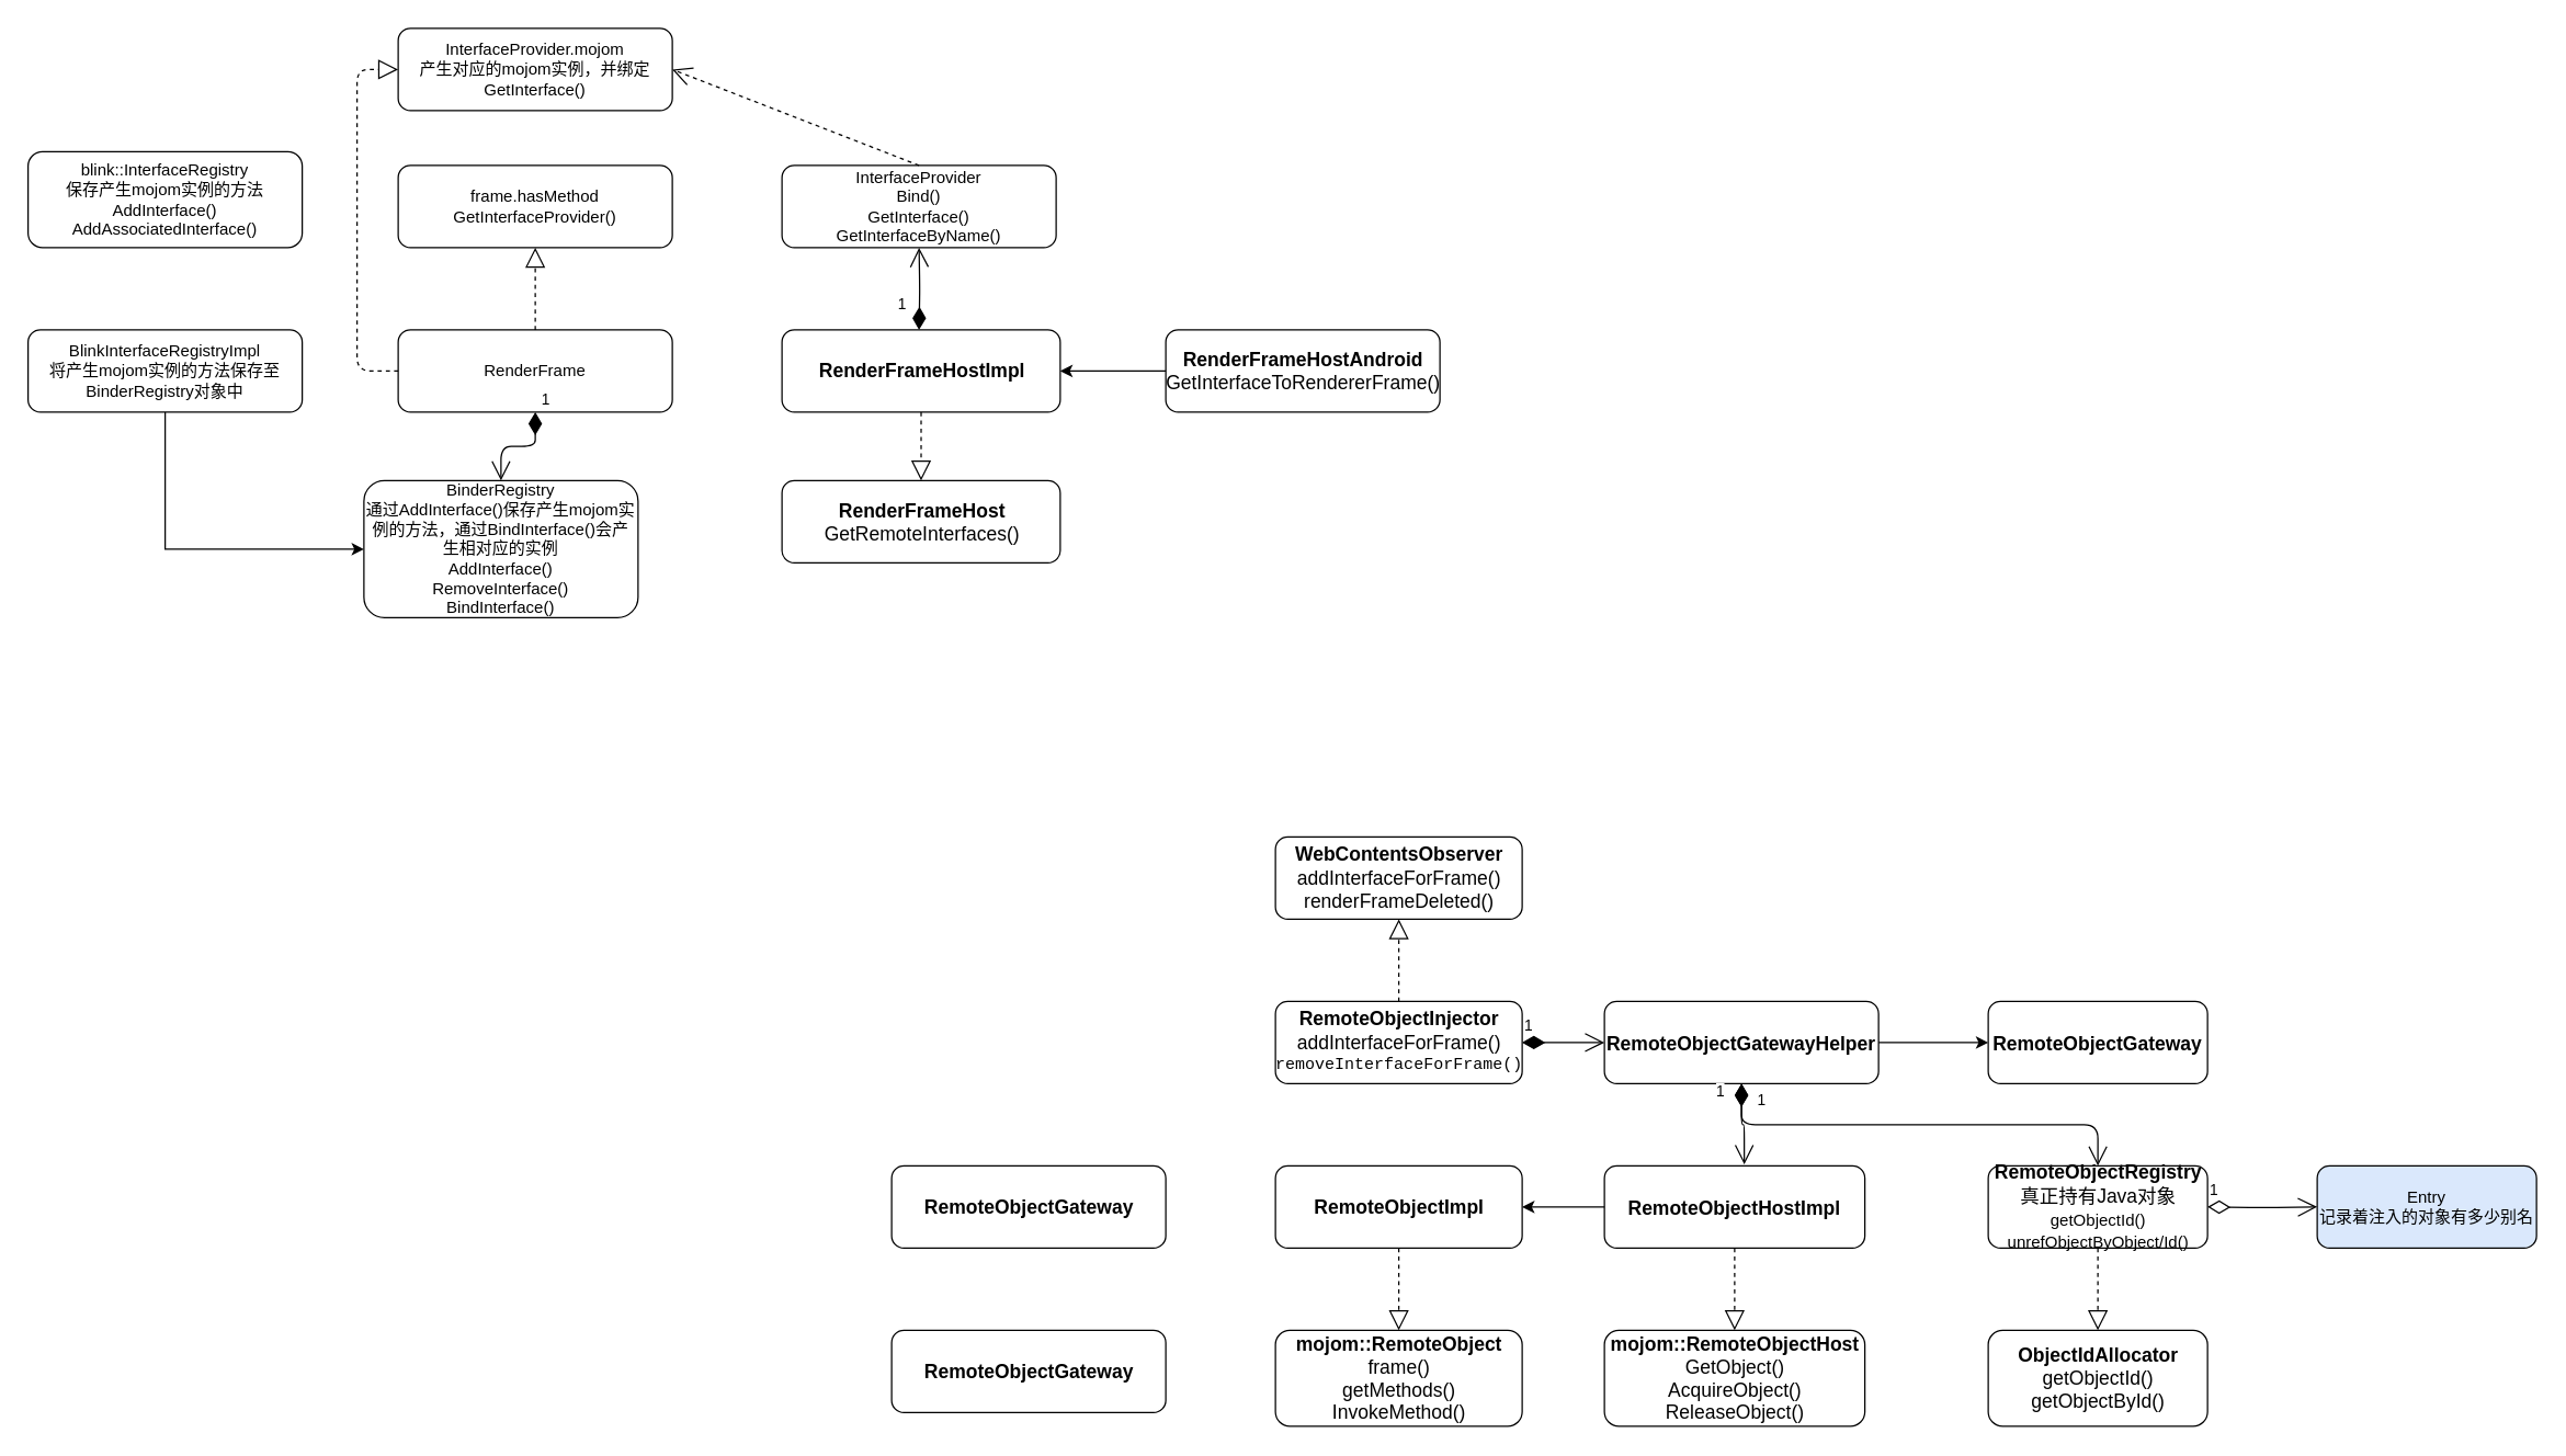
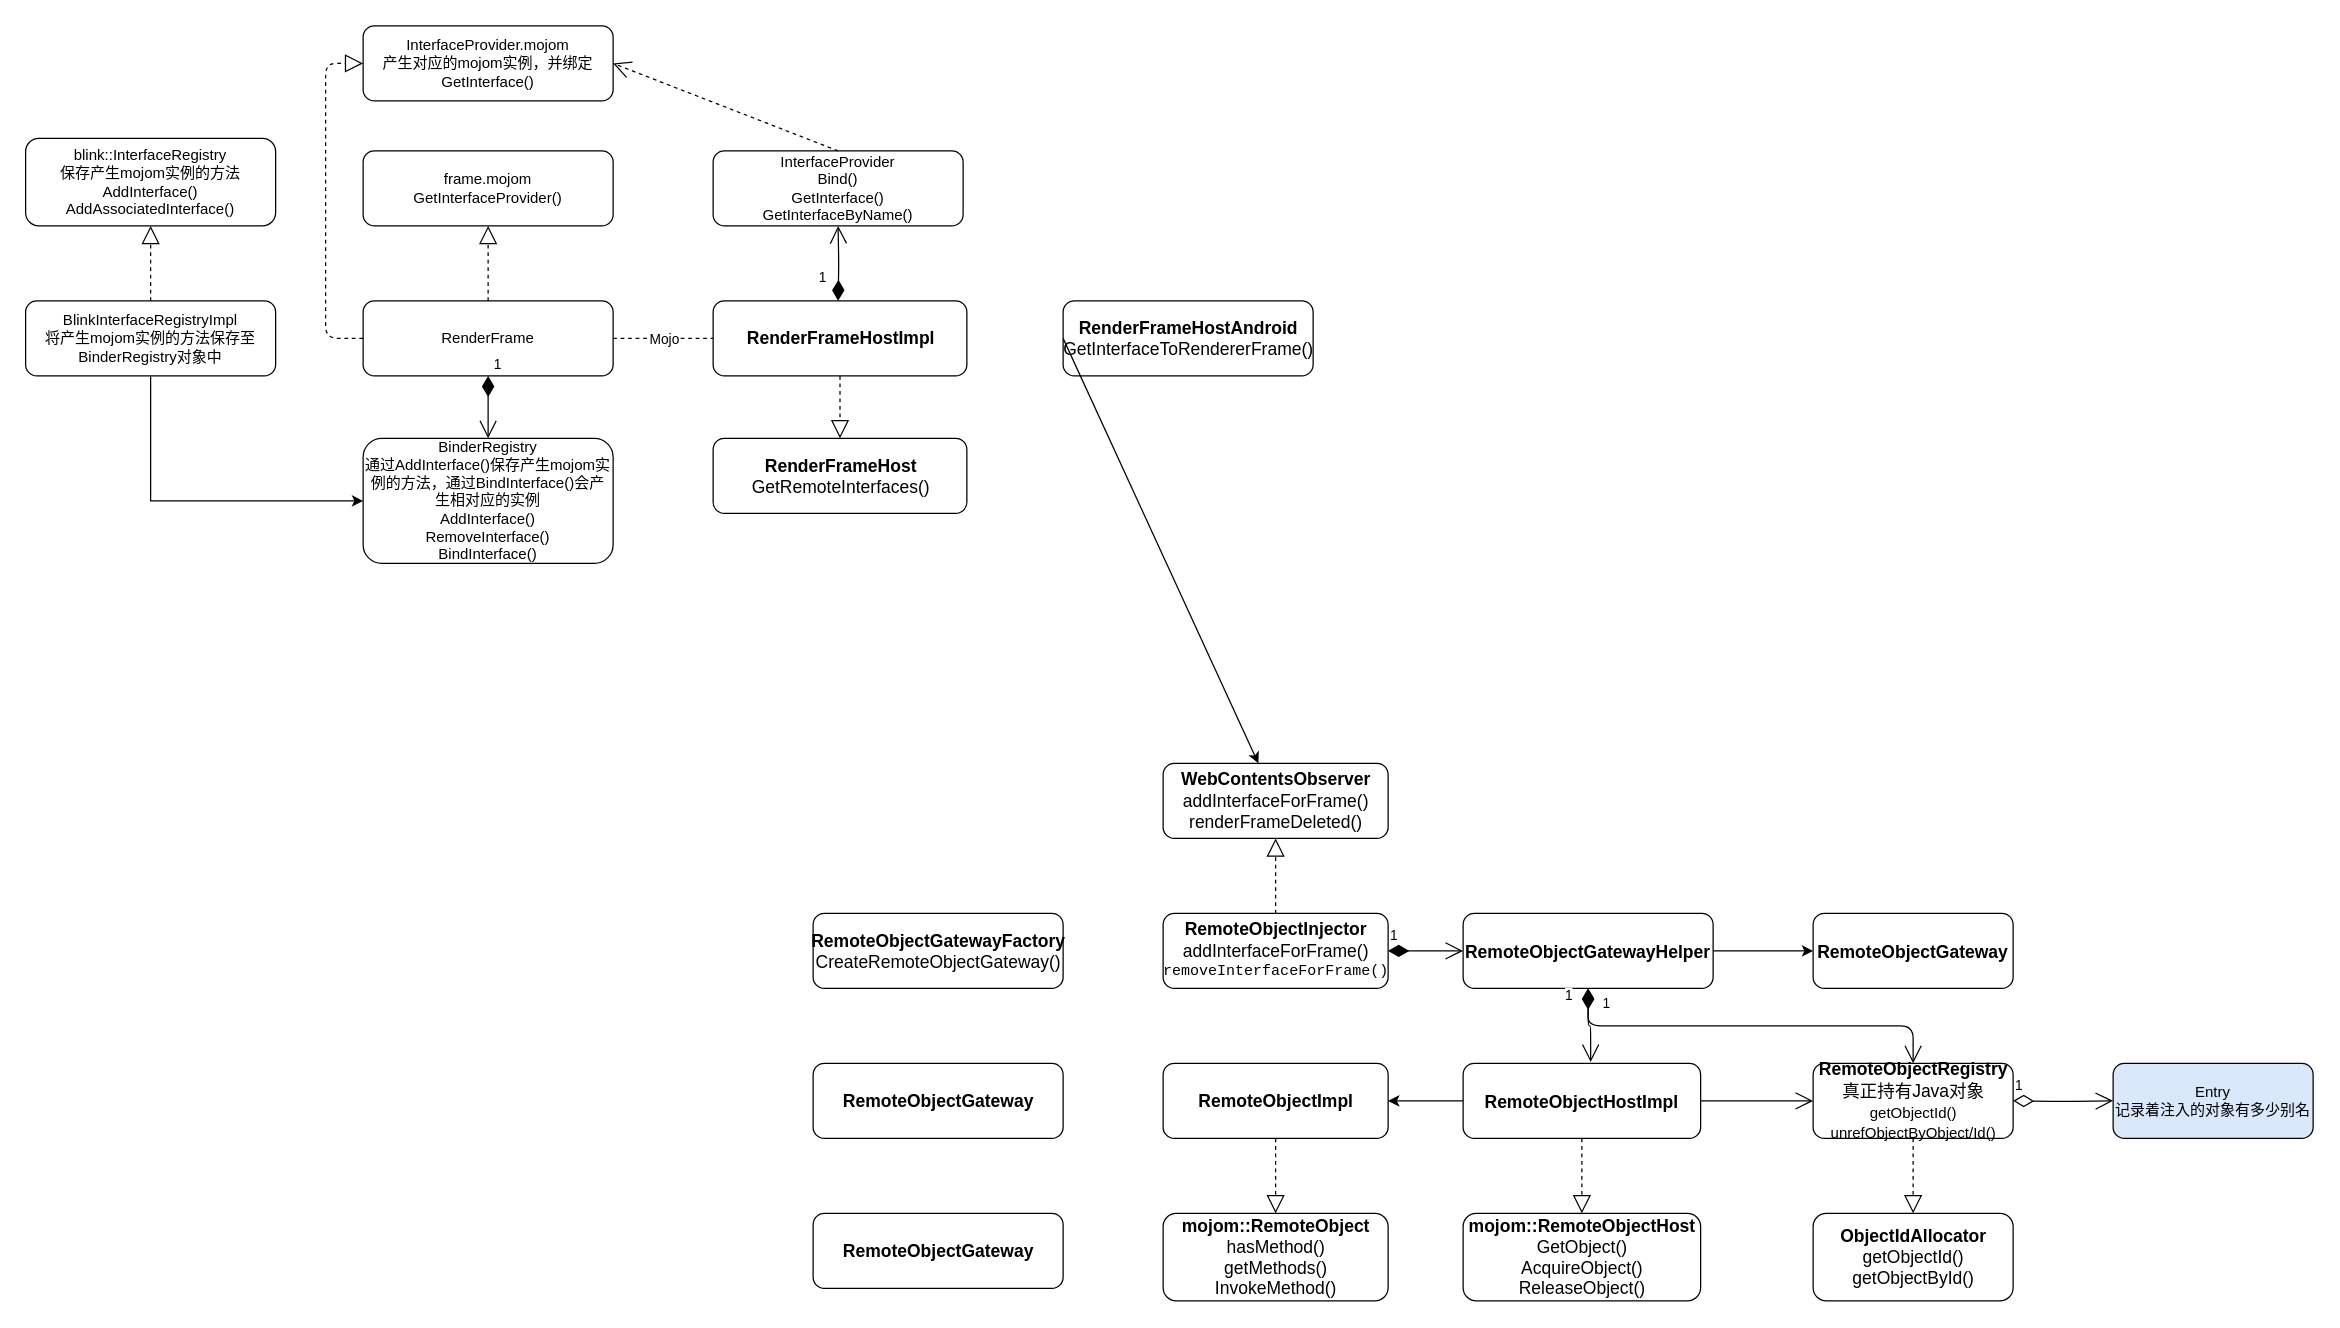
- <mxCell id="5" value="frame.hasMethod&lt;br&gt;GetInterfaceProvider()" style="rounded=1;whiteSpace=wrap;html=1;" parent="1" vertex="1"><mxGeometry x="290" y="120" width="200" height="60" as="geometry" /></mxCell>
+ <mxCell id="5" value="frame.mojom&lt;br&gt;GetInterfaceProvider()" style="rounded=1;whiteSpace=wrap;html=1;" parent="1" vertex="1"><mxGeometry x="290" y="120" width="200" height="60" as="geometry" /></mxCell>
+ <mxCell id="40" value="" style="endArrow=block;dashed=1;endFill=0;endSize=12;html=1;exitX=0.5;exitY=0;exitDx=0;exitDy=0;" parent="1" source="39" target="37" edge="1"><mxGeometry width="160" relative="1" as="geometry"><mxPoint x="70" y="210" as="sourcePoint" /><mxPoint x="230" y="210" as="targetPoint" /></mxGeometry></mxCell>
+ <mxCell id="2" style="edgeStyle=none;rounded=0;orthogonalLoop=1;jettySize=auto;html=1;exitX=1;exitY=0.5;exitDx=0;exitDy=0;entryX=0;entryY=0.5;entryDx=0;entryDy=0;endArrow=none;endFill=0;dashed=1;" parent="1" source="4" target="32" edge="1"><mxGeometry relative="1" as="geometry" /></mxCell>
+ <mxCell id="3" value="Mojo" style="edgeLabel;html=1;align=center;verticalAlign=middle;resizable=0;points=[];" parent="2" vertex="1" connectable="0"><mxGeometry x="0.075" y="-3" relative="1" as="geometry"><mxPoint x="-3" y="-3" as="offset" /></mxGeometry></mxCell>
- <mxCell id="30" style="edgeStyle=none;rounded=0;orthogonalLoop=1;jettySize=auto;html=1;exitX=0;exitY=0.5;exitDx=0;exitDy=0;entryX=1;entryY=0.5;entryDx=0;entryDy=0;" parent="1" source="31" target="32" edge="1"><mxGeometry relative="1" as="geometry" /></mxCell>
+ <mxCell id="30" style="edgeStyle=none;rounded=0;orthogonalLoop=1;jettySize=auto;html=1;exitX=0;exitY=0.5;exitDx=0;exitDy=0;" parent="1" source="31" target="9" edge="1"><mxGeometry relative="1" as="geometry" /></mxCell>
- <mxCell id="36" value="BinderRegistry&lt;br&gt;通过AddInterface()保存产生mojom实例的方法，通过BindInterface()会产生相对应的实例&lt;br&gt;AddInterface()&lt;br&gt;RemoveInterface()&lt;br&gt;BindInterface()" style="rounded=1;whiteSpace=wrap;html=1;" parent="1" vertex="1"><mxGeometry x="265" y="350" width="200" height="100" as="geometry" /></mxCell>
+ <mxCell id="36" value="BinderRegistry&lt;br&gt;通过AddInterface()保存产生mojom实例的方法，通过BindInterface()会产生相对应的实例&lt;br&gt;AddInterface()&lt;br&gt;RemoveInterface()&lt;br&gt;BindInterface()" style="rounded=1;whiteSpace=wrap;html=1;" parent="1" vertex="1"><mxGeometry x="290" y="350" width="200" height="100" as="geometry" /></mxCell>
+ <mxCell id="47" value="RemoteObjectGatewayFactory&lt;br&gt;&lt;span style=&quot;font-weight: normal&quot;&gt;CreateRemoteObjectGateway()&lt;/span&gt;" style="rounded=1;sketch=0;strokeWidth=1;fillColor=none;fontSize=14;labelBackgroundColor=none;fontStyle=1;html=1;" parent="1" vertex="1"><mxGeometry x="650" y="730" width="200" height="60" as="geometry" /></mxCell>
+ <mxCell id="21" value="" style="endArrow=open;endFill=1;endSize=12;html=1;exitX=1;exitY=0.5;exitDx=0;exitDy=0;entryX=0;entryY=0.5;entryDx=0;entryDy=0;" parent="1" source="14" target="15" edge="1"><mxGeometry width="160" relative="1" as="geometry"><mxPoint x="1330" y="875" as="sourcePoint" /><mxPoint x="1410" y="875" as="targetPoint" /></mxGeometry></mxCell>
- <mxCell id="17" value="&lt;b&gt;mojom::RemoteObject&lt;br&gt;&lt;/b&gt;frame()&lt;br&gt;getMethods()&lt;br&gt;InvokeMethod()" style="rounded=1;sketch=0;strokeWidth=1;fillColor=none;fontSize=14;fontColor=#000000;fontStyle=0;html=1;" parent="1" vertex="1"><mxGeometry x="930" y="970" width="180" height="70" as="geometry" /></mxCell>
+ <mxCell id="17" value="&lt;b&gt;mojom::RemoteObject&lt;br&gt;&lt;/b&gt;hasMethod()&lt;br&gt;getMethods()&lt;br&gt;InvokeMethod()" style="rounded=1;sketch=0;strokeWidth=1;fillColor=none;fontSize=14;fontColor=#000000;fontStyle=0;html=1;" parent="1" vertex="1"><mxGeometry x="930" y="970" width="180" height="70" as="geometry" /></mxCell>
